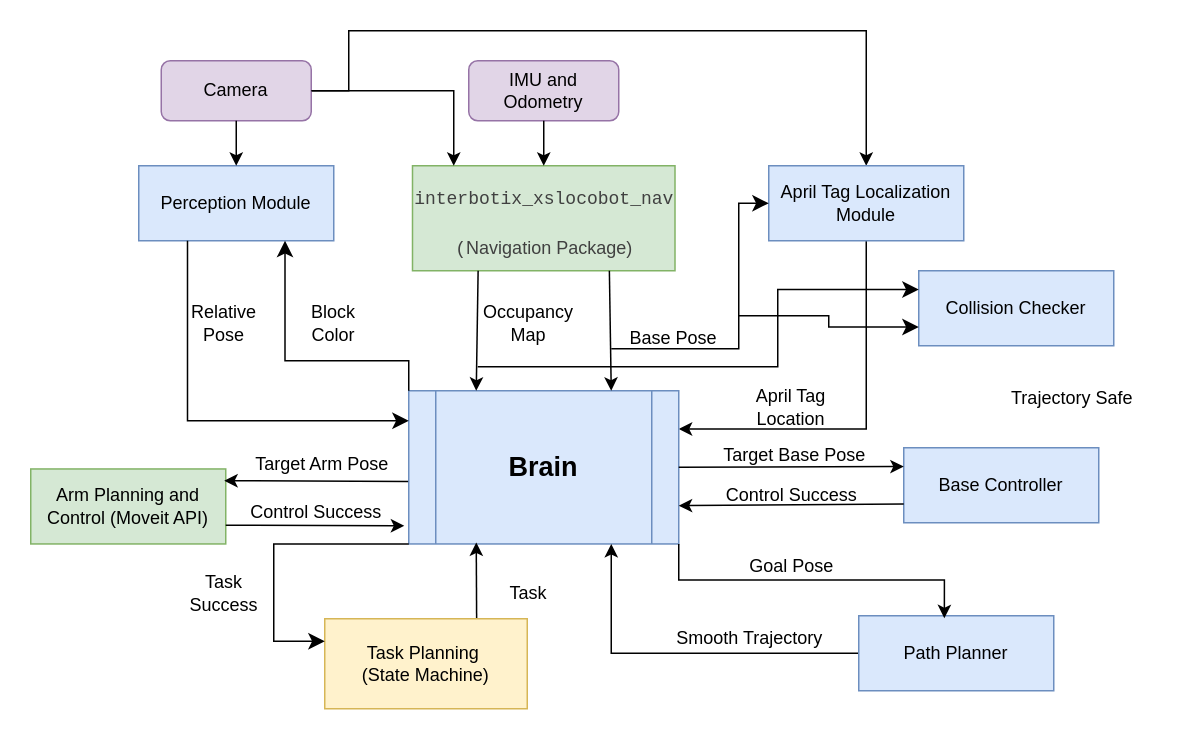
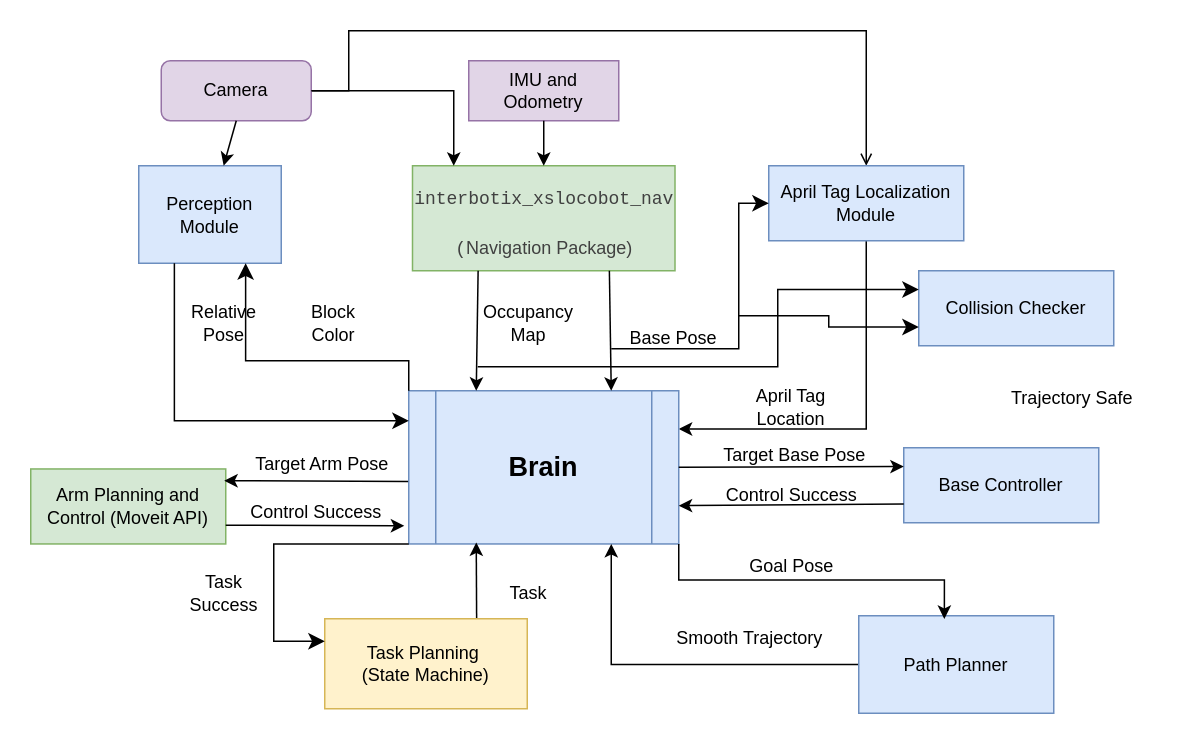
- <mxCell id="4" value="IMU and Odometry" style="rounded=1;whiteSpace=wrap;html=1;fillColor=#e1d5e7;strokeColor=#9673a6;" parent="1" vertex="1"><mxGeometry x="312" y="40" width="100" height="40" as="geometry" /></mxCell>
+ <mxCell id="4" value="IMU and Odometry" style="whiteSpace=wrap;html=1;fillColor=#e1d5e7;strokeColor=#9673a6;rounded=0;" parent="1" vertex="1"><mxGeometry x="312" y="40" width="100" height="40" as="geometry" /></mxCell>
- <mxCell id="2" style="edgeStyle=orthogonalEdgeStyle;rounded=0;orthogonalLoop=1;jettySize=auto;html=1;exitX=1;exitY=0.5;exitDx=0;exitDy=0;entryX=0.5;entryY=0;entryDx=0;entryDy=0;" parent="1" source="3" target="12" edge="1"><mxGeometry relative="1" as="geometry"><Array as="points"><mxPoint x="232" y="60" /><mxPoint x="232" y="20" /><mxPoint x="577" y="20" /></Array></mxGeometry></mxCell>
+ <mxCell id="2" style="edgeStyle=orthogonalEdgeStyle;rounded=0;orthogonalLoop=1;jettySize=auto;html=1;exitX=1;exitY=0.5;exitDx=0;exitDy=0;entryX=0.5;entryY=0;entryDx=0;entryDy=0;endArrow=open;" parent="1" source="3" target="12" edge="1"><mxGeometry relative="1" as="geometry"><Array as="points"><mxPoint x="232" y="60" /><mxPoint x="232" y="20" /><mxPoint x="577" y="20" /></Array></mxGeometry></mxCell>
- <mxCell id="5" value="Perception Module" style="rounded=0;whiteSpace=wrap;html=1;fillColor=#dae8fc;strokeColor=#6c8ebf;" parent="1" vertex="1"><mxGeometry x="92" y="110" width="130" height="50" as="geometry" /></mxCell>
+ <mxCell id="5" value="Perception Module" style="rounded=0;whiteSpace=wrap;html=1;fillColor=#dae8fc;strokeColor=#6c8ebf;" parent="1" vertex="1"><mxGeometry x="92" y="110" width="95" height="65" as="geometry" /></mxCell>
- <mxCell id="35" value="Path Planner" style="rounded=0;whiteSpace=wrap;html=1;fillColor=#dae8fc;strokeColor=#6c8ebf;" parent="1" vertex="1"><mxGeometry x="572" y="410" width="130" height="50" as="geometry" /></mxCell>
+ <mxCell id="35" value="Path Planner" style="rounded=0;whiteSpace=wrap;html=1;fillColor=#dae8fc;strokeColor=#6c8ebf;" parent="1" vertex="1"><mxGeometry x="572" y="410" width="130" height="65" as="geometry" /></mxCell>
